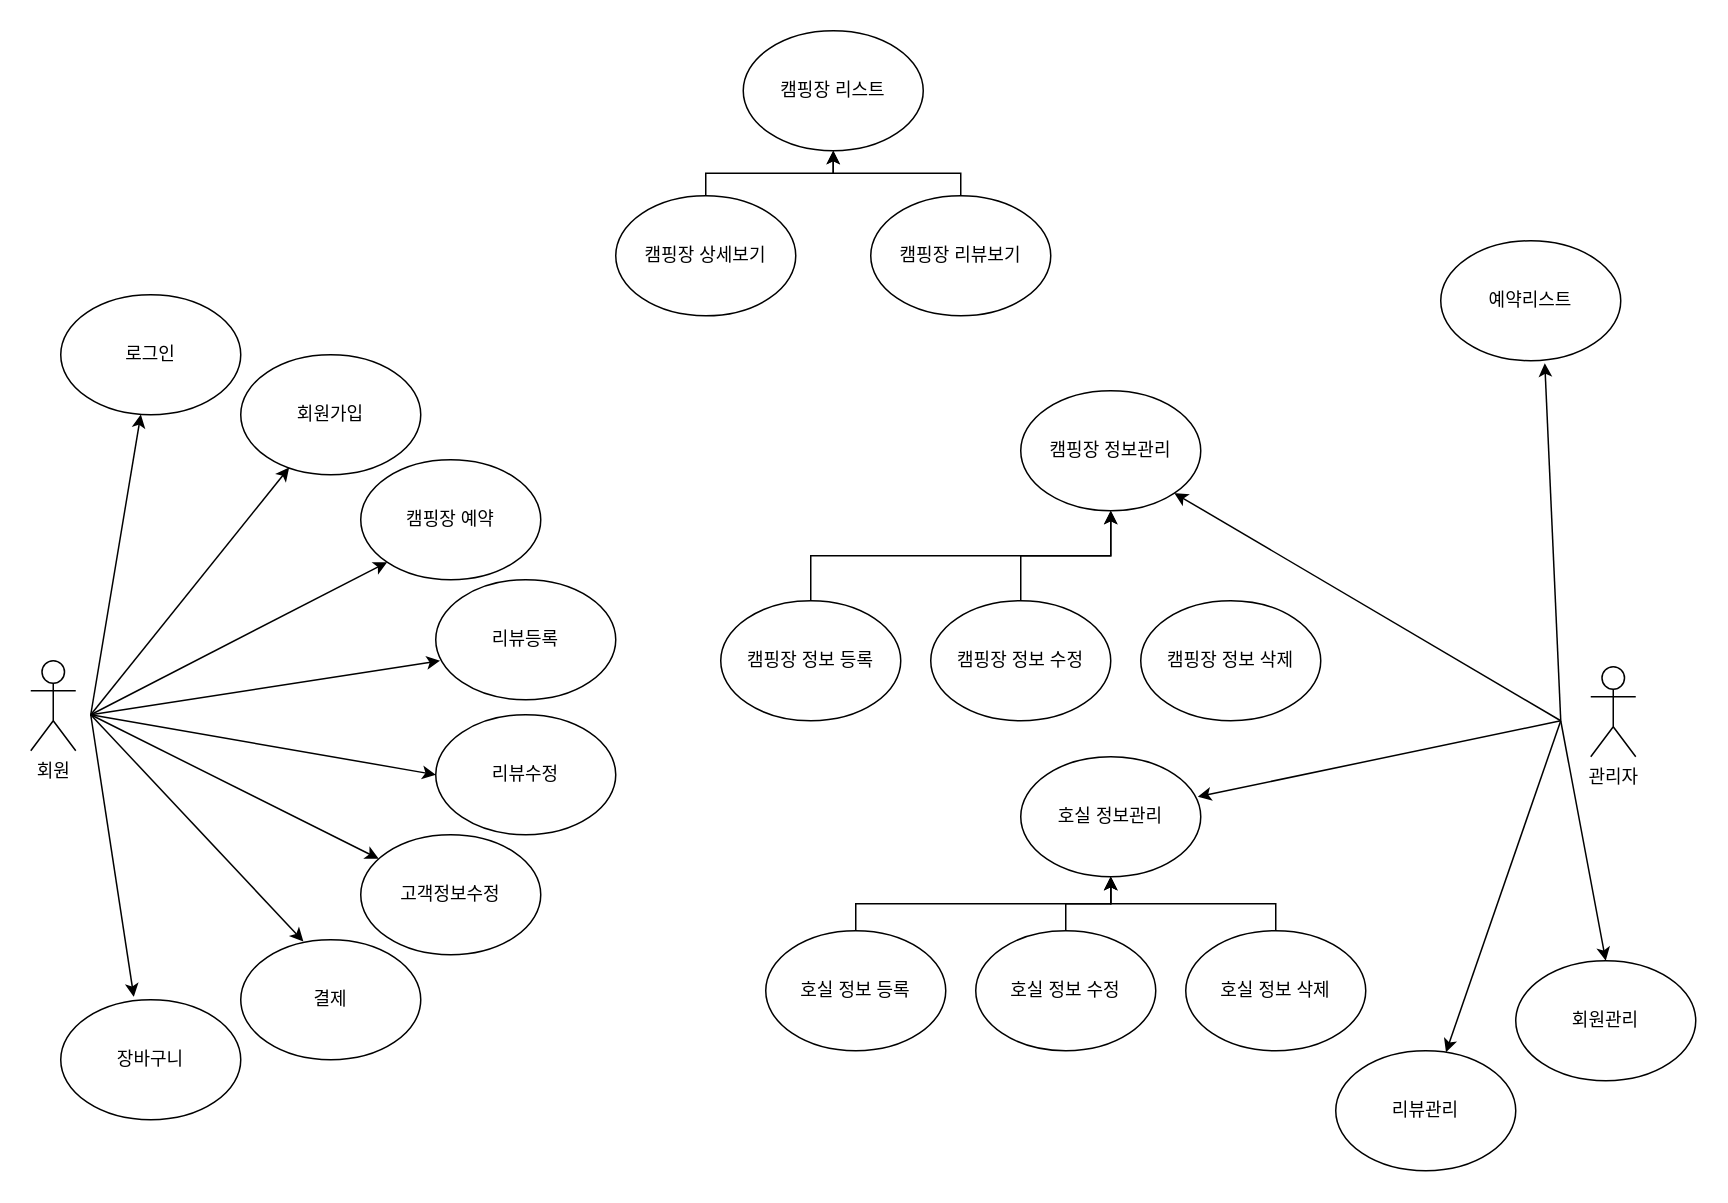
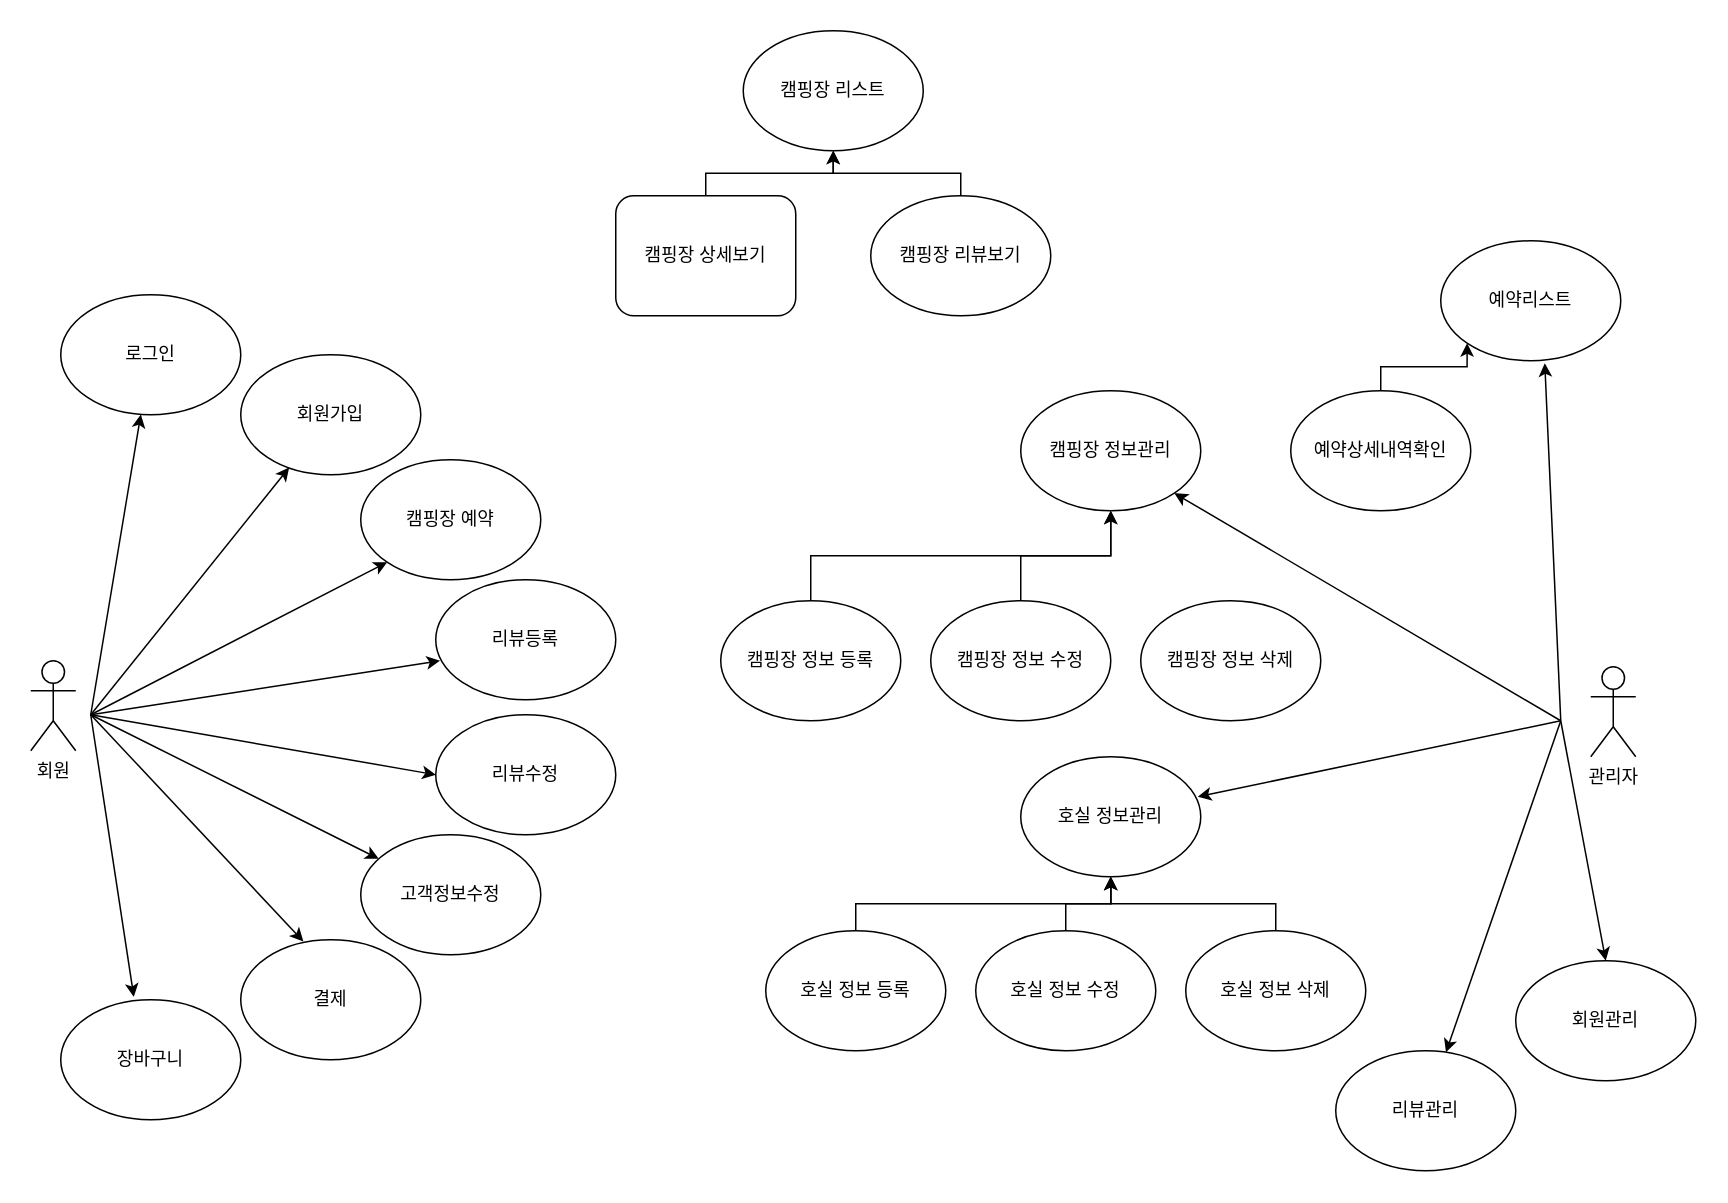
- <mxCell id="9" value="캠핑장 상세보기" style="ellipse;whiteSpace=wrap;html=1;" parent="1" vertex="1"><mxGeometry x="410" y="130" width="120" height="80" as="geometry" /></mxCell>
+ <mxCell id="9" value="캠핑장 상세보기" style="whiteSpace=wrap;html=1;rounded=1;" parent="1" vertex="1"><mxGeometry x="410" y="130" width="120" height="80" as="geometry" /></mxCell>
+ <mxCell id="37" value="" style="edgeStyle=elbowEdgeStyle;elbow=vertical;endArrow=classic;html=1;rounded=0;exitX=0.5;exitY=0;exitDx=0;exitDy=0;entryX=0;entryY=1;entryDx=0;entryDy=0;" parent="1" source="16" target="15" edge="1"><mxGeometry width="50" height="50" relative="1" as="geometry"><mxPoint x="540" y="510" as="sourcePoint" /><mxPoint x="590" y="460" as="targetPoint" /></mxGeometry></mxCell>
+ <mxCell id="16" value="예약상세내역확인" style="ellipse;whiteSpace=wrap;html=1;" parent="1" vertex="1"><mxGeometry x="860" y="260" width="120" height="80" as="geometry" /></mxCell>
